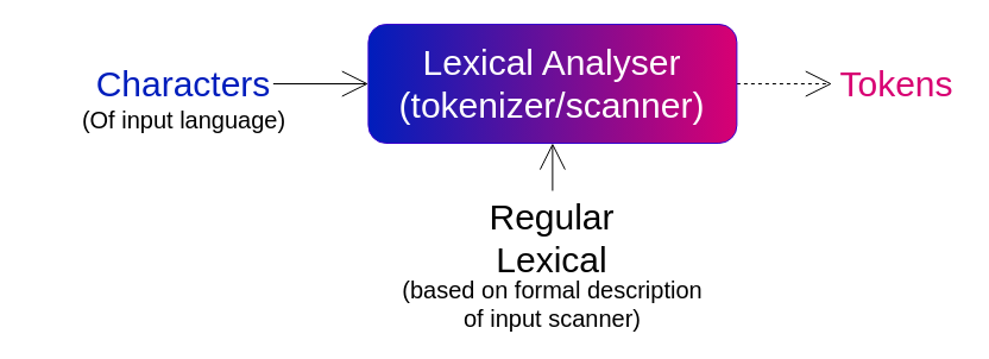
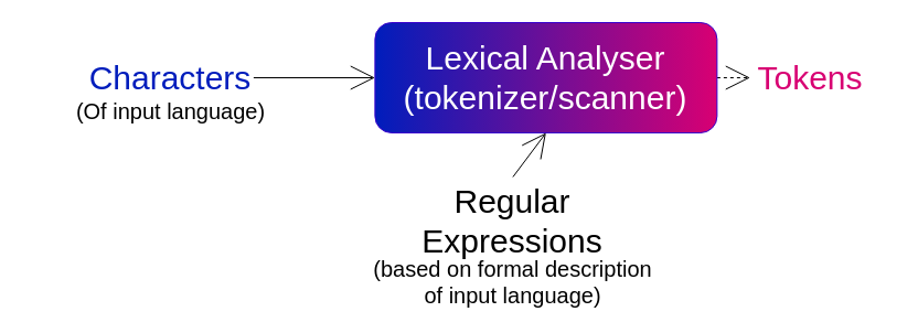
- <mxCell id="3" value="Lexical Analyser&lt;br&gt;(tokenizer/scanner)" style="rounded=1;whiteSpace=wrap;html=1;fontSize=30;fillColor=#D80073;fontColor=#ffffff;strokeColor=#3700CC;gradientColor=#001DBC;gradientDirection=west;" vertex="1" parent="1"><mxGeometry x="309.38" y="20" width="310" height="100" as="geometry" /></mxCell>
+ <mxCell id="3" value="Lexical Analyser&lt;br&gt;(tokenizer/scanner)" style="rounded=1;whiteSpace=wrap;html=1;fontSize=30;fillColor=#D80073;fontColor=#ffffff;strokeColor=#3700CC;gradientColor=#001DBC;gradientDirection=west;" vertex="1" parent="1"><mxGeometry x="339.38" y="20" width="310" height="100" as="geometry" /></mxCell>
- <mxCell id="6" value="Tokens" style="text;html=1;strokeColor=none;fillColor=none;align=center;verticalAlign=middle;whiteSpace=wrap;rounded=0;fontSize=30;fontColor=#D80073;" vertex="1" parent="1"><mxGeometry x="699.38" y="55" width="110" height="30" as="geometry" /></mxCell>
+ <mxCell id="6" value="Tokens" style="text;html=1;strokeColor=none;fillColor=none;align=center;verticalAlign=middle;whiteSpace=wrap;rounded=0;fontSize=30;fontColor=#D80073;" vertex="1" parent="1"><mxGeometry x="679.38" y="55" width="110" height="30" as="geometry" /></mxCell>
- <mxCell id="8" value="Regular Lexical" style="text;html=1;strokeColor=none;fillColor=none;align=center;verticalAlign=middle;whiteSpace=wrap;rounded=0;fontSize=30;" vertex="1" parent="1"><mxGeometry x="374.38" y="160" width="180" height="80" as="geometry" /></mxCell>
+ <mxCell id="8" value="Regular Expressions" style="text;html=1;strokeColor=none;fillColor=none;align=center;verticalAlign=middle;whiteSpace=wrap;rounded=0;fontSize=30;" vertex="1" parent="1"><mxGeometry x="374.38" y="160" width="180" height="80" as="geometry" /></mxCell>
- <mxCell id="9" value="(based on formal description of input scanner)" style="text;html=1;strokeColor=none;fillColor=none;align=center;verticalAlign=middle;whiteSpace=wrap;rounded=0;fontSize=20;" vertex="1" parent="1"><mxGeometry x="330.01" y="230" width="268.75" height="50" as="geometry" /></mxCell>
+ <mxCell id="9" value="(based on formal description of input language)" style="text;html=1;strokeColor=none;fillColor=none;align=center;verticalAlign=middle;whiteSpace=wrap;rounded=0;fontSize=20;" vertex="1" parent="1"><mxGeometry x="330.01" y="230" width="268.75" height="50" as="geometry" /></mxCell>
